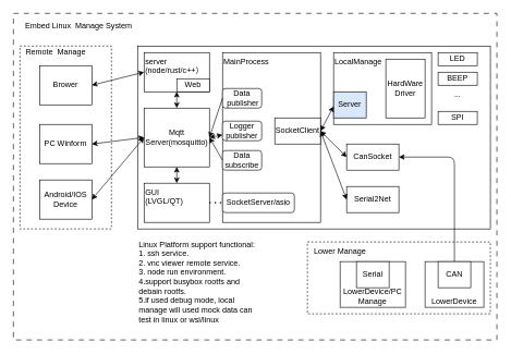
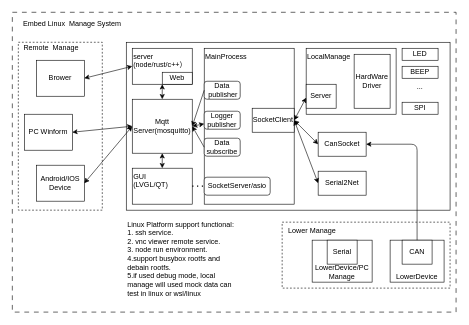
- <mxCell id="10" value="Server" style="rounded=0;whiteSpace=wrap;html=1;fillColor=#dae8fc;" parent="1" vertex="1"><mxGeometry x="510" y="140" width="50" height="40" as="geometry" /></mxCell>
+ <mxCell id="10" value="Server" style="rounded=0;whiteSpace=wrap;html=1;" parent="1" vertex="1"><mxGeometry x="510" y="140" width="50" height="40" as="geometry" /></mxCell>
- <mxCell id="41" value="PC Winform" style="rounded=0;whiteSpace=wrap;html=1;" parent="1" vertex="1"><mxGeometry x="60" y="190" width="80" height="60" as="geometry" /></mxCell>
+ <mxCell id="41" value="PC Winform" style="rounded=0;whiteSpace=wrap;html=1;" parent="1" vertex="1"><mxGeometry x="40" y="190" width="80" height="60" as="geometry" /></mxCell>
